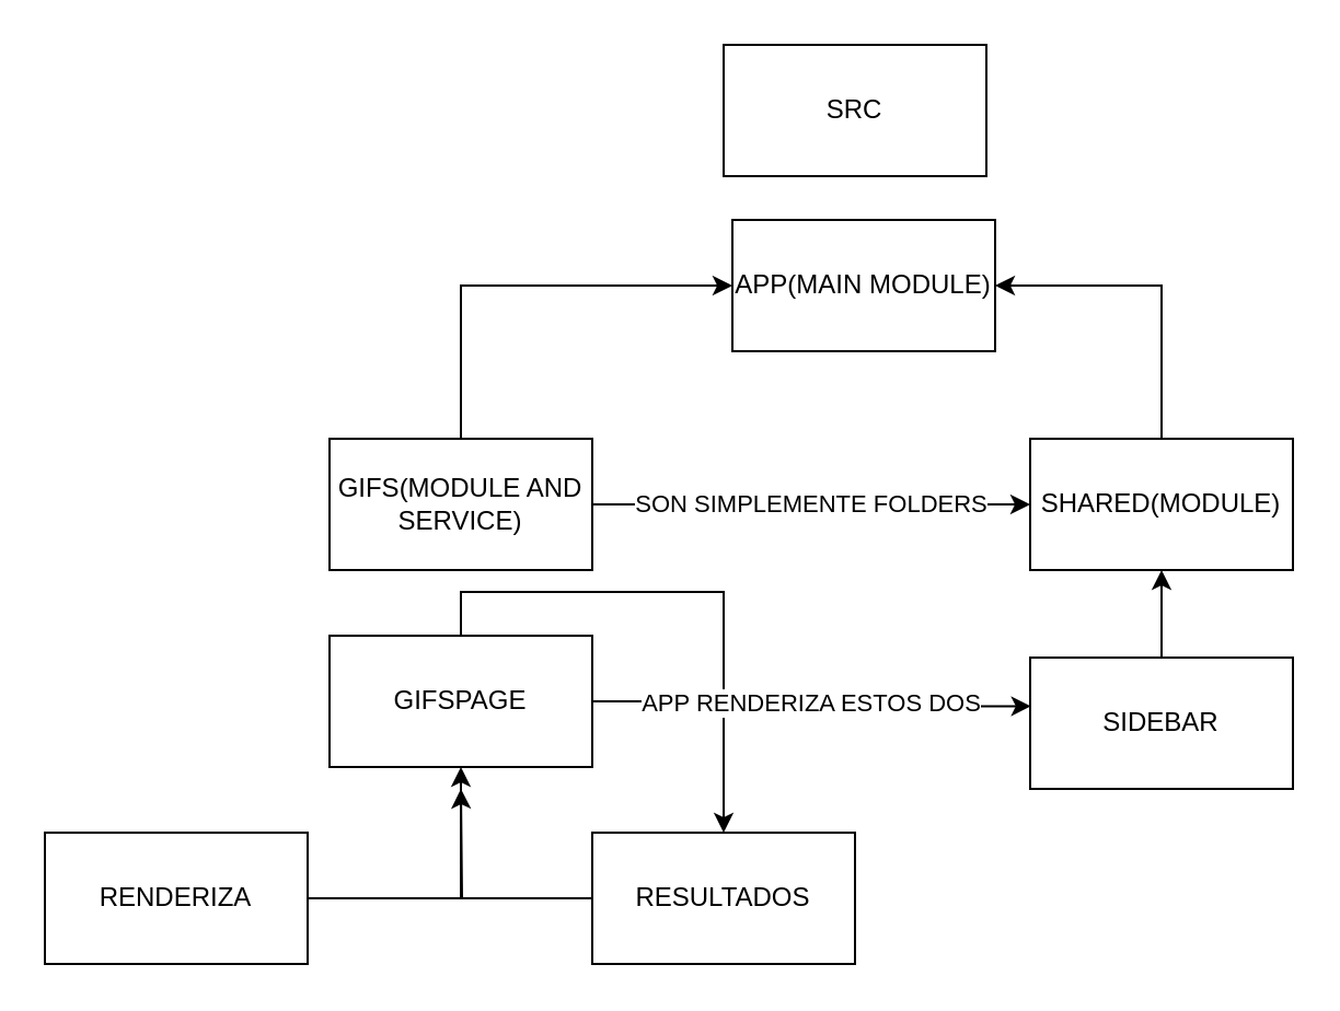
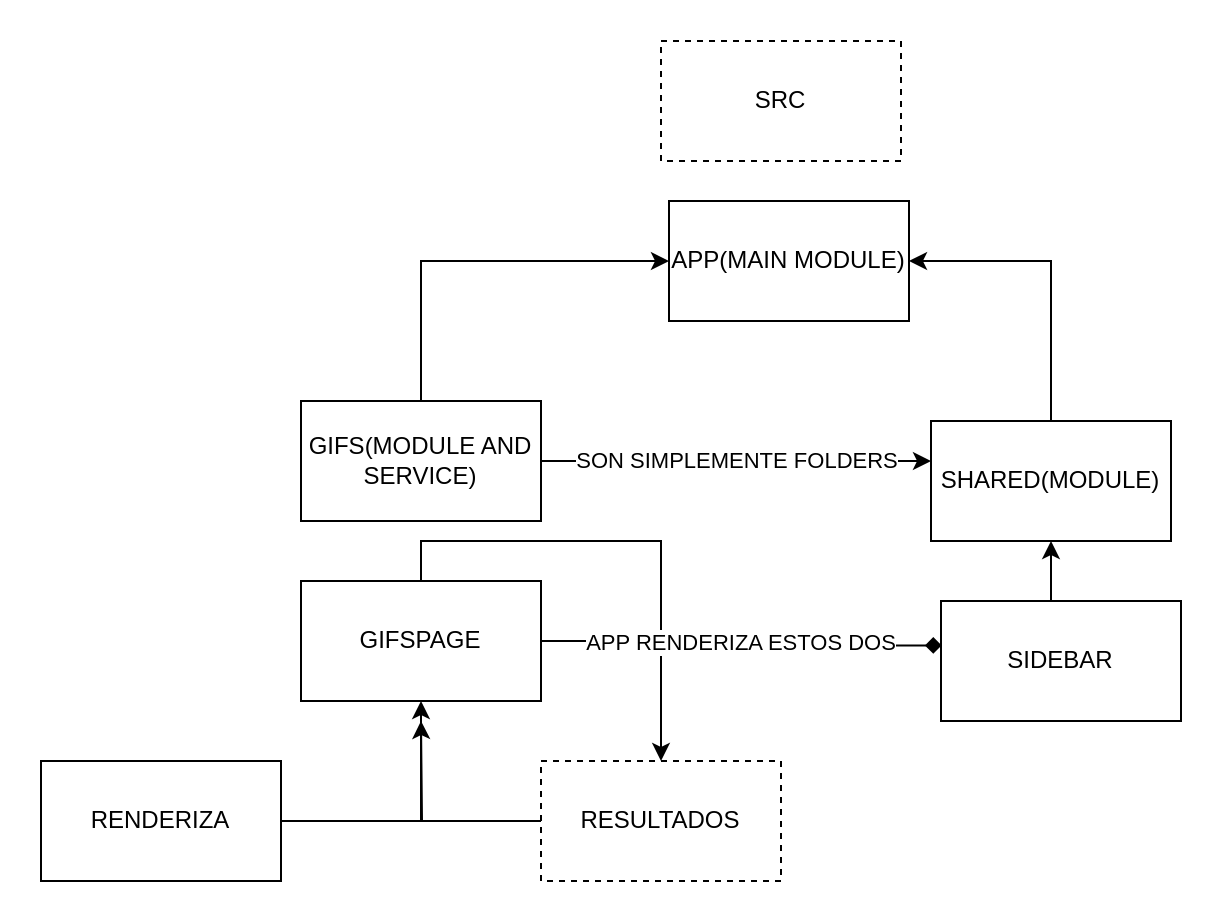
- <mxCell id="2" value="SRC" style="rounded=0;whiteSpace=wrap;html=1;" vertex="1" parent="1"><mxGeometry x="330" y="20" width="120" height="60" as="geometry" /></mxCell>
+ <mxCell id="2" value="SRC" style="rounded=0;whiteSpace=wrap;html=1;dashed=1;" vertex="1" parent="1"><mxGeometry x="330" y="20" width="120" height="60" as="geometry" /></mxCell>
- <mxCell id="8" value="SHARED(MODULE)" style="rounded=0;whiteSpace=wrap;html=1;" vertex="1" parent="1"><mxGeometry x="470" y="200" width="120" height="60" as="geometry" /></mxCell>
+ <mxCell id="8" value="SHARED(MODULE)" style="rounded=0;whiteSpace=wrap;html=1;" vertex="1" parent="1"><mxGeometry x="465" y="210" width="120" height="60" as="geometry" /></mxCell>
- <mxCell id="12" value="APP RENDERIZA ESTOS DOS" style="edgeStyle=orthogonalEdgeStyle;rounded=0;orthogonalLoop=1;jettySize=auto;html=1;exitX=1;exitY=0.5;exitDx=0;exitDy=0;entryX=0.003;entryY=0.37;entryDx=0;entryDy=0;entryPerimeter=0;" edge="1" parent="1" source="13" target="10"><mxGeometry relative="1" as="geometry" /></mxCell>
+ <mxCell id="12" value="APP RENDERIZA ESTOS DOS" style="edgeStyle=orthogonalEdgeStyle;rounded=0;orthogonalLoop=1;jettySize=auto;html=1;exitX=1;exitY=0.5;exitDx=0;exitDy=0;entryX=0.003;entryY=0.37;entryDx=0;entryDy=0;entryPerimeter=0;endArrow=diamond;" edge="1" parent="1" source="13" target="10"><mxGeometry relative="1" as="geometry" /></mxCell>
- <mxCell id="17" value="RESULTADOS" style="rounded=0;whiteSpace=wrap;html=1;" vertex="1" parent="1"><mxGeometry x="270" y="380" width="120" height="60" as="geometry" /></mxCell>
+ <mxCell id="17" value="RESULTADOS" style="rounded=0;whiteSpace=wrap;html=1;dashed=1;" vertex="1" parent="1"><mxGeometry x="270" y="380" width="120" height="60" as="geometry" /></mxCell>
